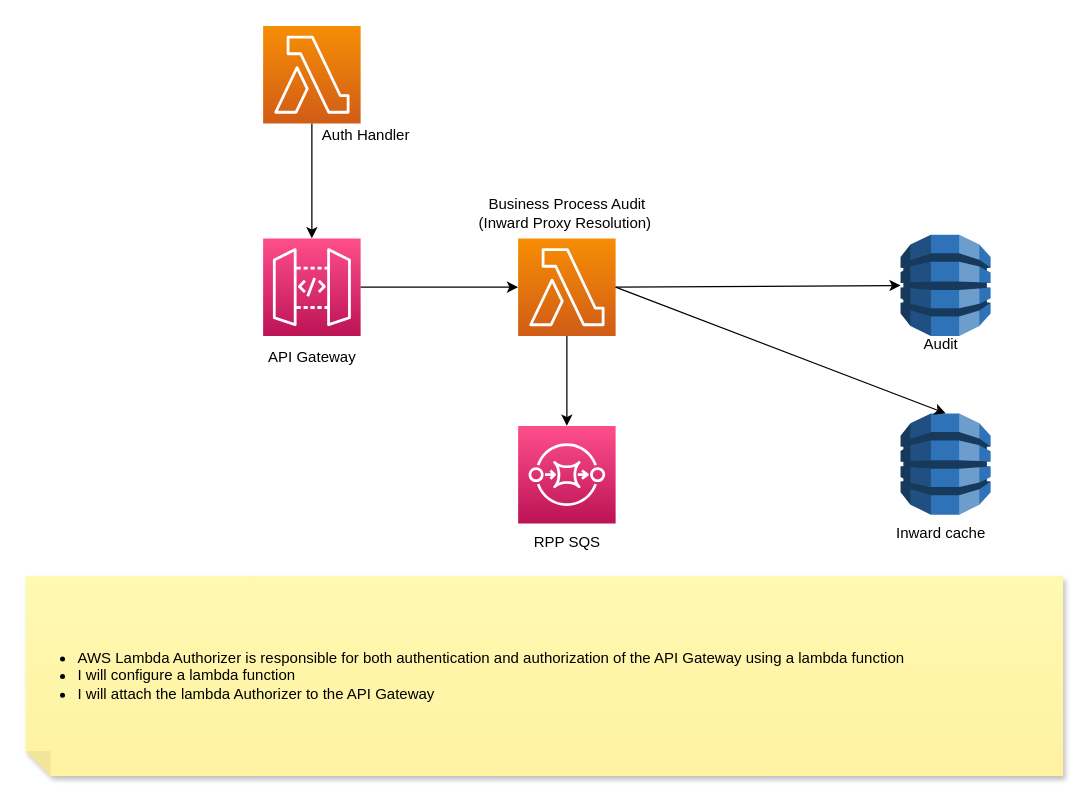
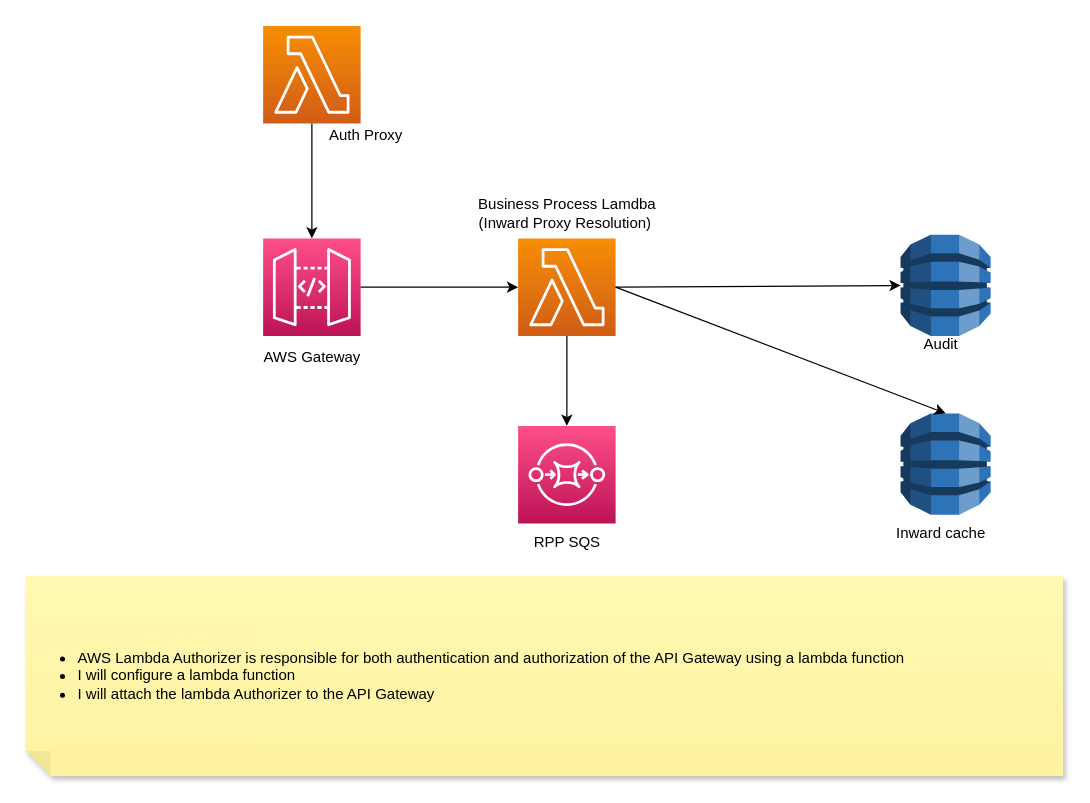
- <mxCell id="9" value="Auth Handler" style="text;html=1;resizable=0;autosize=1;align=center;verticalAlign=middle;points=[];fillColor=none;strokeColor=none;rounded=0;" vertex="1" parent="1"><mxGeometry x="247" y="93" width="90" height="30" as="geometry" /></mxCell>
+ <mxCell id="9" value="Auth Proxy" style="text;html=1;resizable=0;autosize=1;align=center;verticalAlign=middle;points=[];fillColor=none;strokeColor=none;rounded=0;" vertex="1" parent="1"><mxGeometry x="247" y="93" width="90" height="30" as="geometry" /></mxCell>
- <mxCell id="11" value="Business Process Audit&lt;br&gt;(Inward Proxy Resolution)&amp;nbsp;" style="text;html=1;resizable=0;autosize=1;align=center;verticalAlign=middle;points=[];fillColor=none;strokeColor=none;rounded=0;" vertex="1" parent="1"><mxGeometry x="368" y="150" width="170" height="40" as="geometry" /></mxCell>
+ <mxCell id="11" value="Business Process Lamdba&lt;br&gt;(Inward Proxy Resolution)&amp;nbsp;" style="text;html=1;resizable=0;autosize=1;align=center;verticalAlign=middle;points=[];fillColor=none;strokeColor=none;rounded=0;" vertex="1" parent="1"><mxGeometry x="368" y="150" width="170" height="40" as="geometry" /></mxCell>
- <mxCell id="10" value="API Gateway" style="text;html=1;resizable=0;autosize=1;align=center;verticalAlign=middle;points=[];fillColor=none;strokeColor=none;rounded=0;" vertex="1" parent="1"><mxGeometry x="204" y="270" width="90" height="30" as="geometry" /></mxCell>
+ <mxCell id="10" value="AWS Gateway" style="text;html=1;resizable=0;autosize=1;align=center;verticalAlign=middle;points=[];fillColor=none;strokeColor=none;rounded=0;" vertex="1" parent="1"><mxGeometry x="204" y="270" width="90" height="30" as="geometry" /></mxCell>
